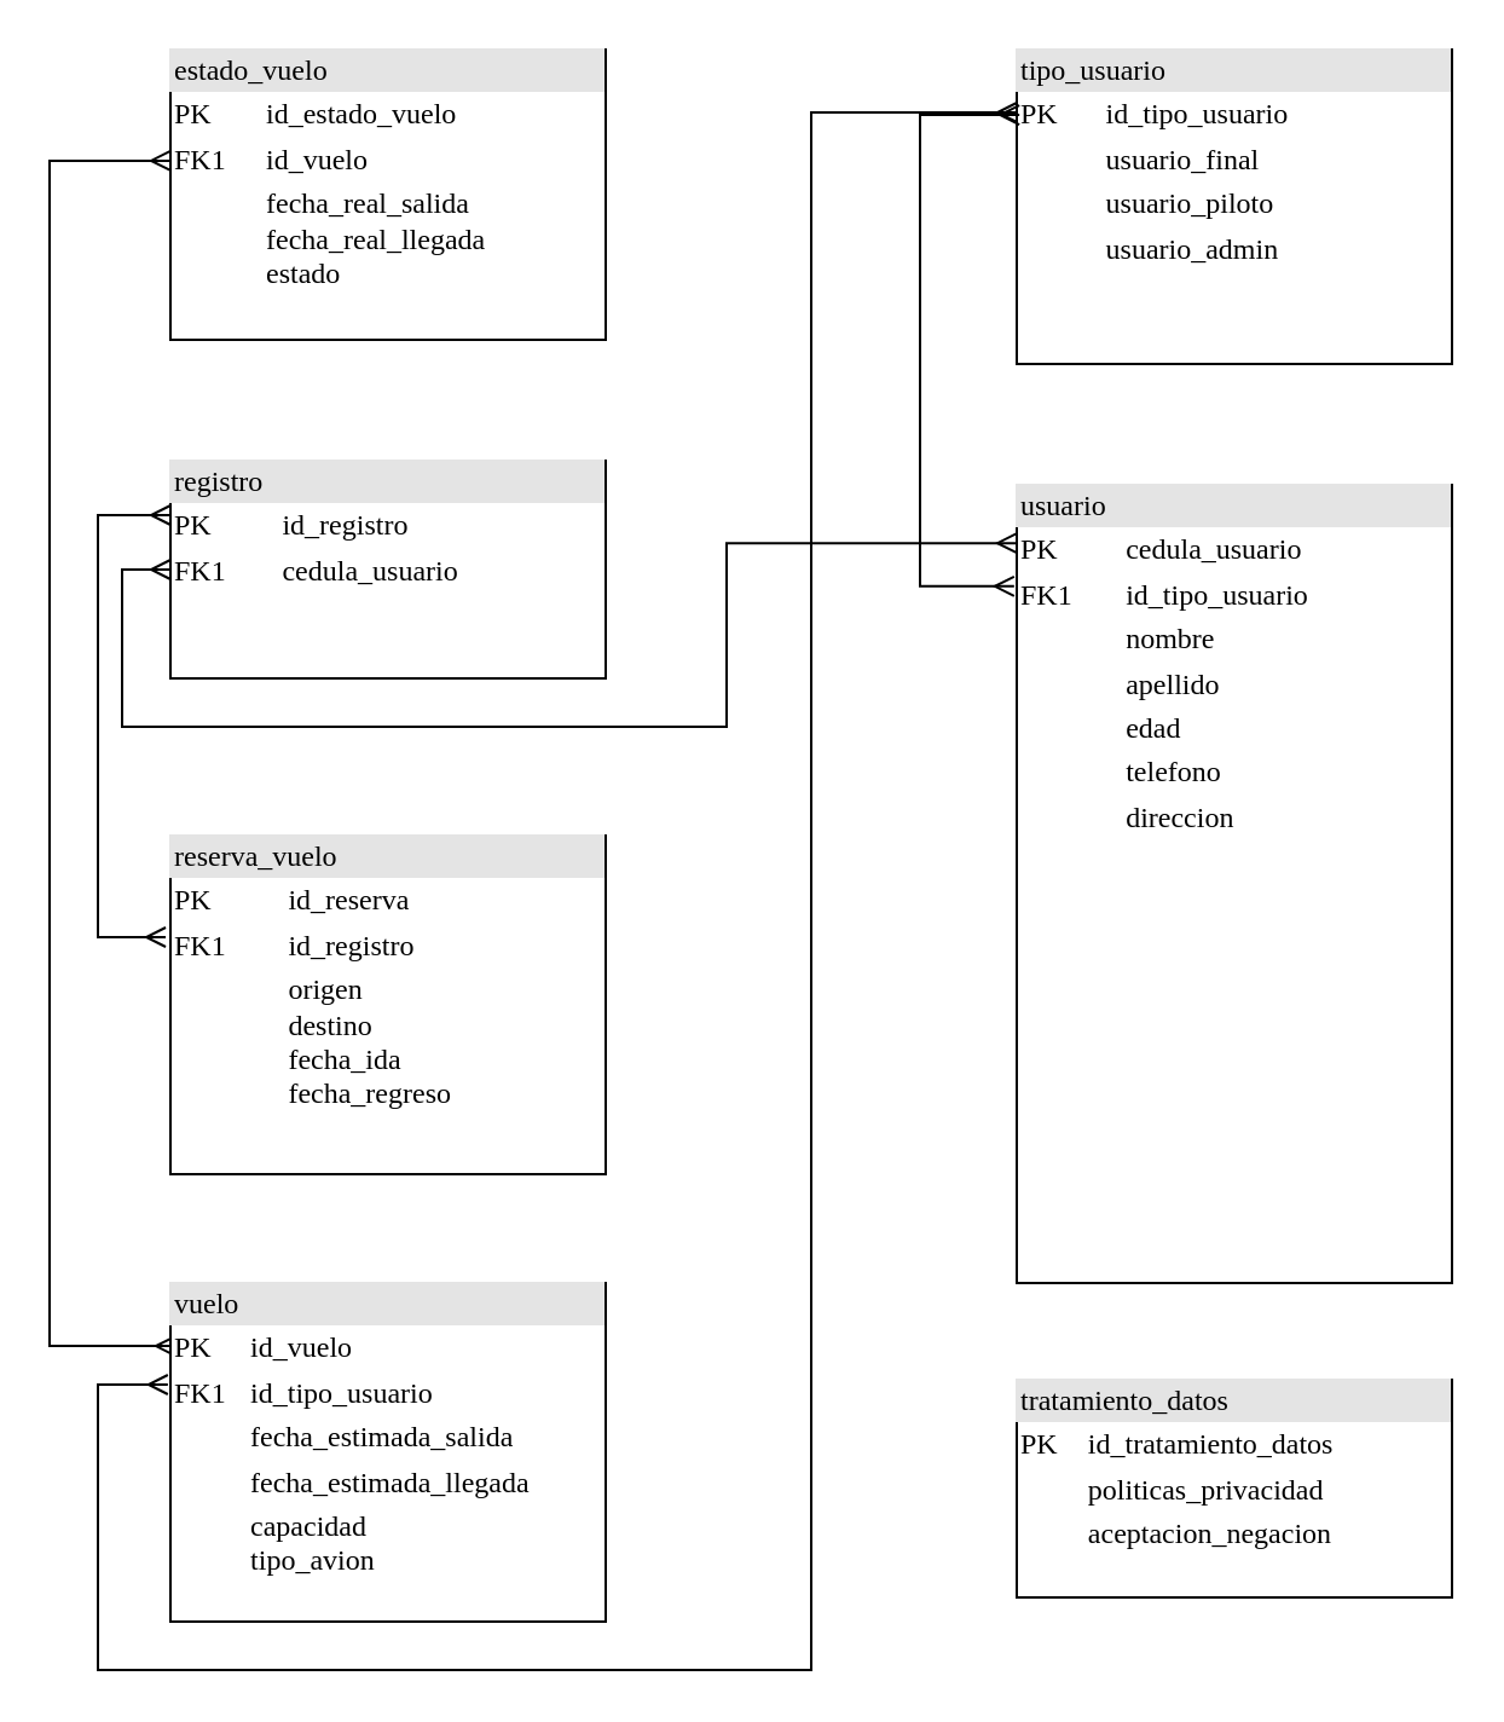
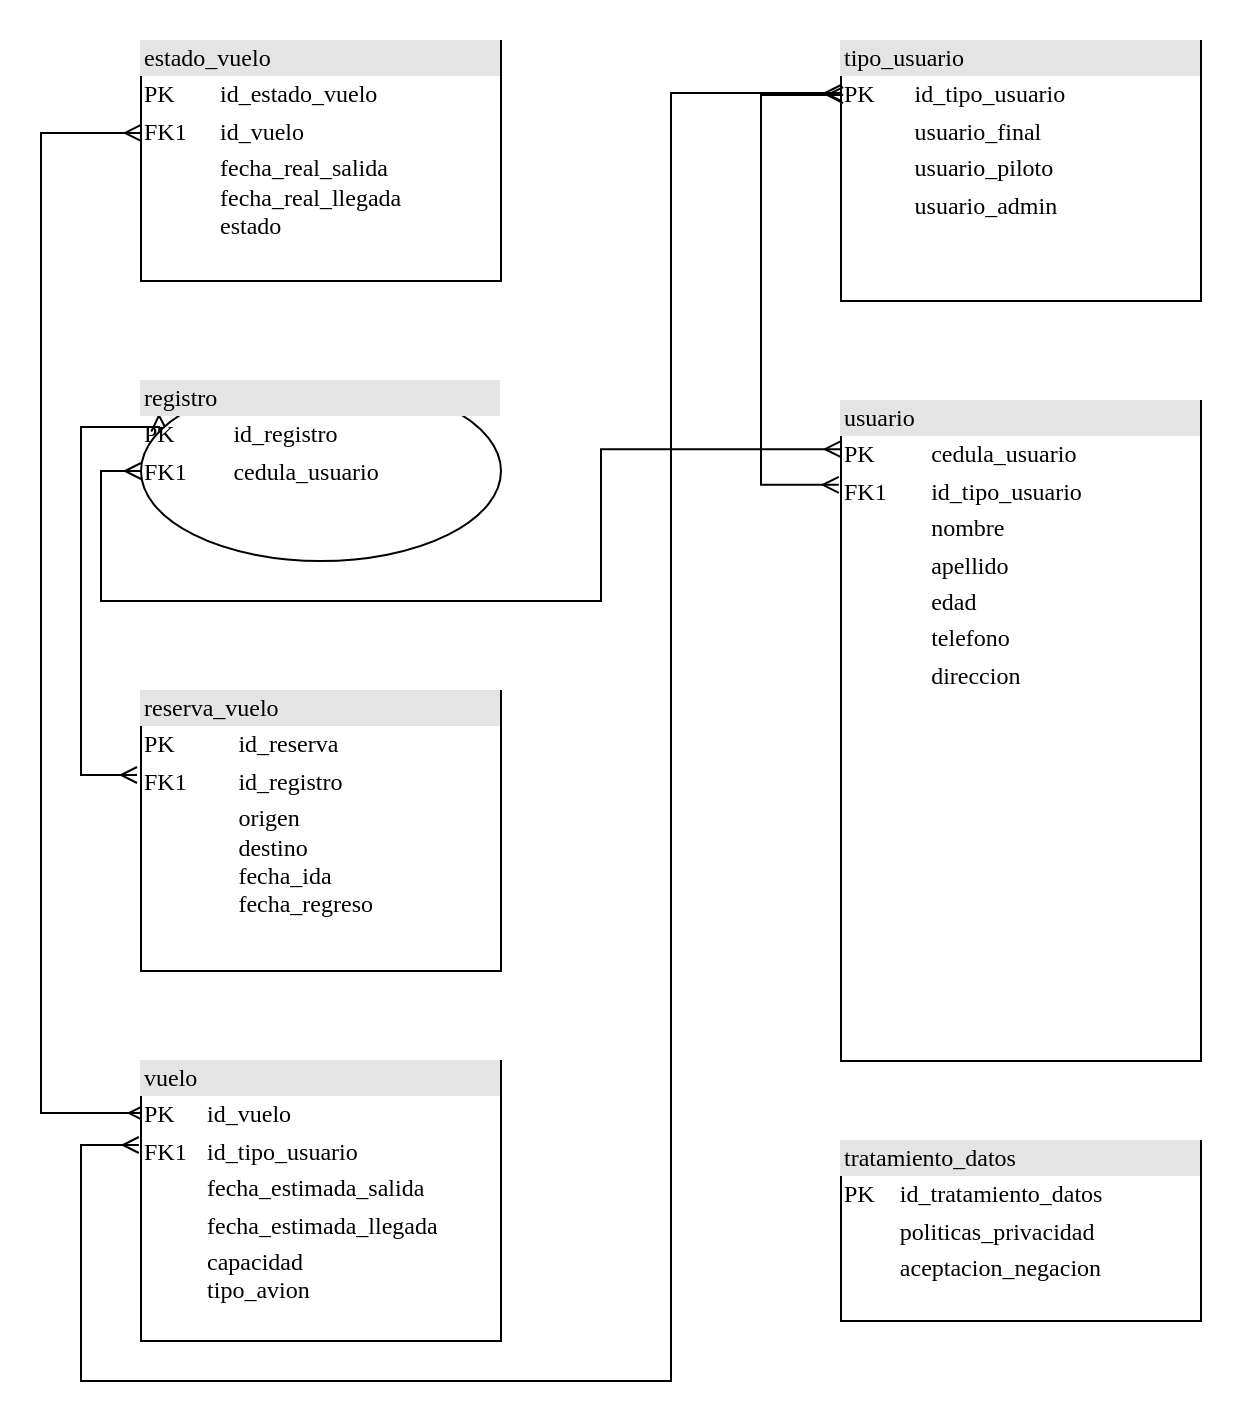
- <mxCell id="9" value="&lt;div style=&quot;box-sizing: border-box ; width: 100% ; background: #e4e4e4 ; padding: 2px&quot;&gt;registro&lt;/div&gt;&lt;table style=&quot;width: 100% ; font-size: 1em&quot; cellpadding=&quot;2&quot; cellspacing=&quot;0&quot;&gt;&lt;tbody&gt;&lt;tr&gt;&lt;td&gt;PK&lt;/td&gt;&lt;td&gt;id_registro&lt;/td&gt;&lt;/tr&gt;&lt;tr&gt;&lt;td&gt;FK1&lt;/td&gt;&lt;td&gt;cedula_usuario&lt;/td&gt;&lt;/tr&gt;&lt;tr&gt;&lt;td&gt;&lt;/td&gt;&lt;td&gt;&lt;br&gt;&lt;/td&gt;&lt;/tr&gt;&lt;/tbody&gt;&lt;/table&gt;" style="verticalAlign=top;align=left;overflow=fill;html=1;rounded=0;shadow=0;comic=0;labelBackgroundColor=none;strokeWidth=1;fontFamily=Verdana;fontSize=12" parent="1" vertex="1"><mxGeometry x="70" y="190" width="180" height="90" as="geometry" /></mxCell>
+ <mxCell id="9" value="&lt;div style=&quot;box-sizing: border-box ; width: 100% ; background: #e4e4e4 ; padding: 2px&quot;&gt;registro&lt;/div&gt;&lt;table style=&quot;width: 100% ; font-size: 1em&quot; cellpadding=&quot;2&quot; cellspacing=&quot;0&quot;&gt;&lt;tbody&gt;&lt;tr&gt;&lt;td&gt;PK&lt;/td&gt;&lt;td&gt;id_registro&lt;/td&gt;&lt;/tr&gt;&lt;tr&gt;&lt;td&gt;FK1&lt;/td&gt;&lt;td&gt;cedula_usuario&lt;/td&gt;&lt;/tr&gt;&lt;tr&gt;&lt;td&gt;&lt;/td&gt;&lt;td&gt;&lt;br&gt;&lt;/td&gt;&lt;/tr&gt;&lt;/tbody&gt;&lt;/table&gt;" style="ellipse;verticalAlign=top;align=left;overflow=fill;html=1;shadow=0;comic=0;labelBackgroundColor=none;strokeWidth=1;fontFamily=Verdana;fontSize=12;" parent="1" vertex="1"><mxGeometry x="70" y="190" width="180" height="90" as="geometry" /></mxCell>
